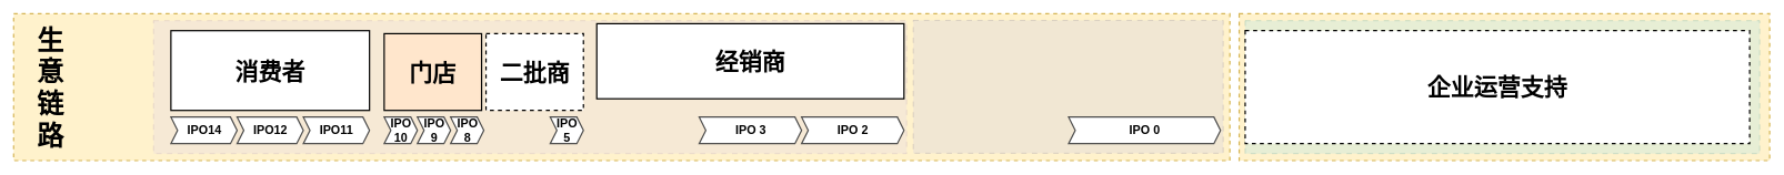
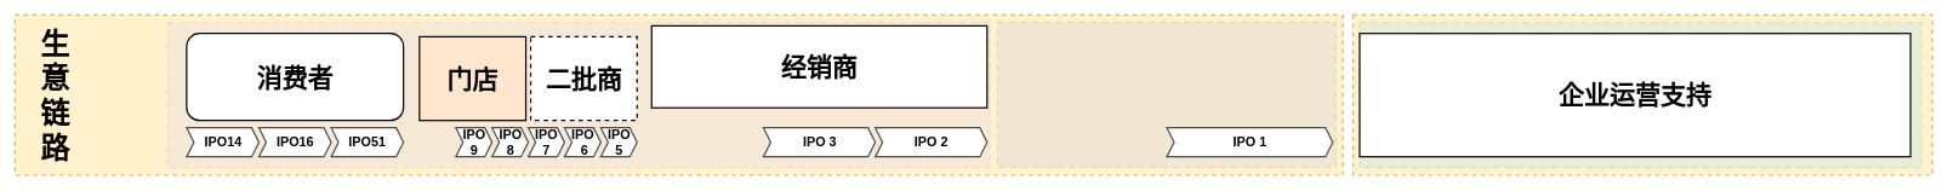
- <mxCell id="19" value="&lt;font style=&quot;font-size: 35px;&quot;&gt;消费者&lt;/font&gt;" style="rounded=0;whiteSpace=wrap;html=1;fontStyle=1;strokeWidth=2;fontSize=35;" vertex="1" parent="18"><mxGeometry width="298" height="120" as="geometry" /></mxCell>
+ <mxCell id="19" value="&lt;font style=&quot;font-size: 35px;&quot;&gt;消费者&lt;/font&gt;" style="whiteSpace=wrap;html=1;fontStyle=1;strokeWidth=2;fontSize=35;rounded=1;" vertex="1" parent="18"><mxGeometry width="298" height="120" as="geometry" /></mxCell>
- <mxCell id="23" value="&lt;font style=&quot;font-size: 35px;&quot;&gt;企业运营支持&lt;/font&gt;" style="rounded=0;whiteSpace=wrap;html=1;fontStyle=1;strokeWidth=2;dashed=1;" vertex="1" parent="1"><mxGeometry x="1868" y="45.5" width="757" height="170" as="geometry" /></mxCell>
+ <mxCell id="23" value="&lt;font style=&quot;font-size: 35px;&quot;&gt;企业运营支持&lt;/font&gt;" style="rounded=0;whiteSpace=wrap;html=1;fontStyle=1;strokeWidth=2;" vertex="1" parent="1"><mxGeometry x="1868" y="45.5" width="757" height="170" as="geometry" /></mxCell>
- <mxCell id="21" value="&lt;font size=&quot;1&quot; style=&quot;&quot;&gt;&lt;b style=&quot;font-size: 18px;&quot;&gt;IPO12&lt;/b&gt;&lt;/font&gt;" style="html=1;shadow=0;dashed=0;align=center;verticalAlign=middle;shape=mxgraph.arrows2.arrow;dy=0;dx=10;notch=10;fillColor=#FFFFFF;strokeColor=#4D4D4D;strokeWidth=2;" vertex="1" parent="18"><mxGeometry x="99.333" y="130" width="99.333" height="40" as="geometry" /></mxCell>
+ <mxCell id="21" value="&lt;font size=&quot;1&quot; style=&quot;&quot;&gt;&lt;b style=&quot;font-size: 18px;&quot;&gt;IPO16&lt;/b&gt;&lt;/font&gt;" style="html=1;shadow=0;dashed=0;align=center;verticalAlign=middle;shape=mxgraph.arrows2.arrow;dy=0;dx=10;notch=10;fillColor=#FFFFFF;strokeColor=#4D4D4D;strokeWidth=2;" vertex="1" parent="18"><mxGeometry x="99.333" y="130" width="99.333" height="40" as="geometry" /></mxCell>
- <mxCell id="22" value="&lt;font size=&quot;1&quot; style=&quot;&quot;&gt;&lt;b style=&quot;font-size: 18px;&quot;&gt;IPO11&lt;/b&gt;&lt;/font&gt;" style="html=1;shadow=0;dashed=0;align=center;verticalAlign=middle;shape=mxgraph.arrows2.arrow;dy=0;dx=10;notch=10;fillColor=#FFFFFF;strokeColor=#4D4D4D;strokeWidth=2;" vertex="1" parent="18"><mxGeometry x="198.667" y="130" width="99.333" height="40" as="geometry" /></mxCell>
+ <mxCell id="22" value="&lt;font size=&quot;1&quot; style=&quot;&quot;&gt;&lt;b style=&quot;font-size: 18px;&quot;&gt;IPO51&lt;/b&gt;&lt;/font&gt;" style="html=1;shadow=0;dashed=0;align=center;verticalAlign=middle;shape=mxgraph.arrows2.arrow;dy=0;dx=10;notch=10;fillColor=#FFFFFF;strokeColor=#4D4D4D;strokeWidth=2;" vertex="1" parent="18"><mxGeometry x="198.667" y="130" width="99.333" height="40" as="geometry" /></mxCell>
- <mxCell id="8" value="&lt;font size=&quot;1&quot; style=&quot;&quot;&gt;&lt;b style=&quot;font-size: 18px;&quot;&gt;IPO &lt;br&gt;10&lt;/b&gt;&lt;/font&gt;" style="html=1;shadow=0;dashed=0;align=center;verticalAlign=middle;shape=mxgraph.arrows2.arrow;dy=0;dx=10;notch=10;fillColor=#FFFFFF;strokeColor=#4D4D4D;strokeWidth=2;" vertex="1" parent="7"><mxGeometry width="49.833" height="40" as="geometry" /></mxCell>
+ <mxCell id="11" value="&lt;font size=&quot;1&quot; style=&quot;&quot;&gt;&lt;b style=&quot;font-size: 18px;&quot;&gt;IPO &lt;br&gt;7&lt;/b&gt;&lt;/font&gt;" style="html=1;shadow=0;dashed=0;align=center;verticalAlign=middle;shape=mxgraph.arrows2.arrow;dy=0;dx=10;notch=10;fillColor=#FFFFFF;strokeColor=#4D4D4D;strokeWidth=2;" vertex="1" parent="7"><mxGeometry x="149.5" width="49.833" height="40" as="geometry" /></mxCell>
+ <mxCell id="12" value="&lt;font size=&quot;1&quot; style=&quot;&quot;&gt;&lt;b style=&quot;font-size: 18px;&quot;&gt;IPO&lt;br&gt;&amp;nbsp;6&lt;/b&gt;&lt;/font&gt;" style="html=1;shadow=0;dashed=0;align=center;verticalAlign=middle;shape=mxgraph.arrows2.arrow;dy=0;dx=10;notch=10;fillColor=#FFFFFF;strokeColor=#4D4D4D;strokeWidth=2;" vertex="1" parent="7"><mxGeometry x="199.333" width="49.833" height="40" as="geometry" /></mxCell>
- <mxCell id="17" value="&lt;font size=&quot;1&quot; style=&quot;&quot;&gt;&lt;b style=&quot;font-size: 18px;&quot;&gt;IPO 0&lt;/b&gt;&lt;/font&gt;" style="html=1;shadow=0;dashed=0;align=center;verticalAlign=middle;shape=mxgraph.arrows2.arrow;dy=0;dx=10;notch=10;fillColor=#FFFFFF;strokeColor=#4D4D4D;strokeWidth=2;" vertex="1" parent="16"><mxGeometry x="228.0" width="228.0" height="40" as="geometry" /></mxCell>
+ <mxCell id="17" value="&lt;font size=&quot;1&quot; style=&quot;&quot;&gt;&lt;b style=&quot;font-size: 18px;&quot;&gt;IPO 1&lt;/b&gt;&lt;/font&gt;" style="html=1;shadow=0;dashed=0;align=center;verticalAlign=middle;shape=mxgraph.arrows2.arrow;dy=0;dx=10;notch=10;fillColor=#FFFFFF;strokeColor=#4D4D4D;strokeWidth=2;" vertex="1" parent="16"><mxGeometry x="228.0" width="228.0" height="40" as="geometry" /></mxCell>
